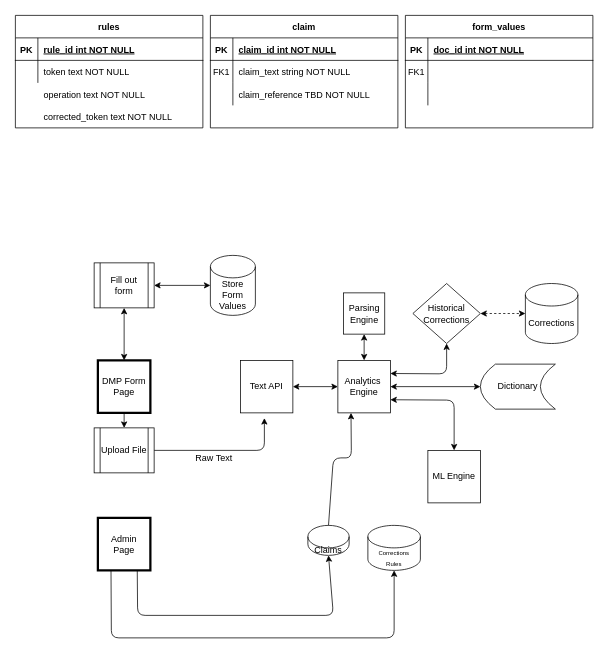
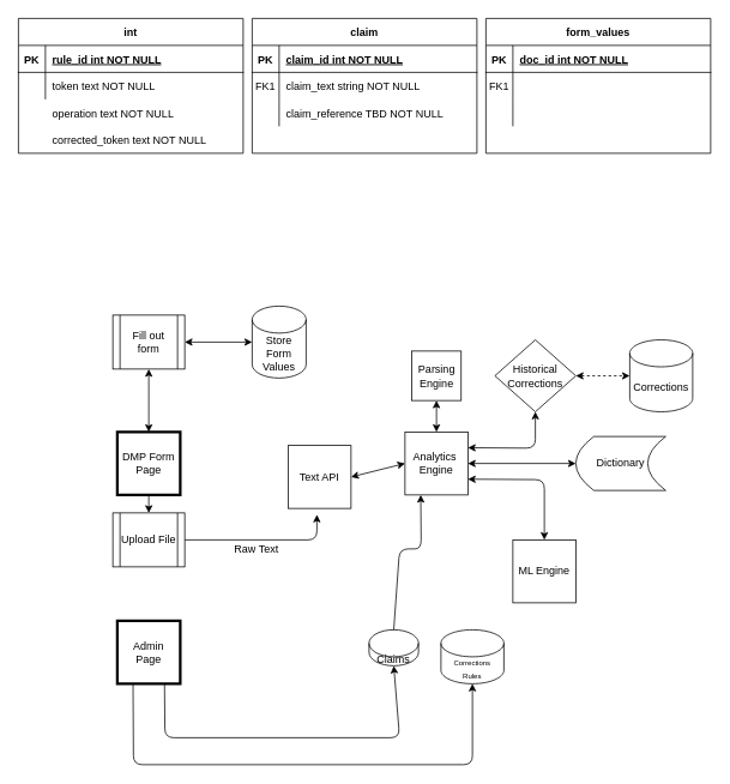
- <mxCell id="13" value="rules" style="shape=table;startSize=30;container=1;collapsible=1;childLayout=tableLayout;fixedRows=1;rowLines=0;fontStyle=1;align=center;resizeLast=1;" parent="12" vertex="1"><mxGeometry width="250" height="150" as="geometry" /></mxCell>
+ <mxCell id="13" value="int" style="shape=table;startSize=30;container=1;collapsible=1;childLayout=tableLayout;fixedRows=1;rowLines=0;fontStyle=1;align=center;resizeLast=1;" parent="12" vertex="1"><mxGeometry width="250" height="150" as="geometry" /></mxCell>
- <mxCell id="31" value="Text API" style="whiteSpace=wrap;html=1;aspect=fixed;" vertex="1" parent="1"><mxGeometry x="320" y="480" width="70" height="70" as="geometry" /></mxCell>
+ <mxCell id="31" value="Text API" style="whiteSpace=wrap;html=1;aspect=fixed;" vertex="1" parent="1"><mxGeometry x="320" y="495" width="70" height="70" as="geometry" /></mxCell>
